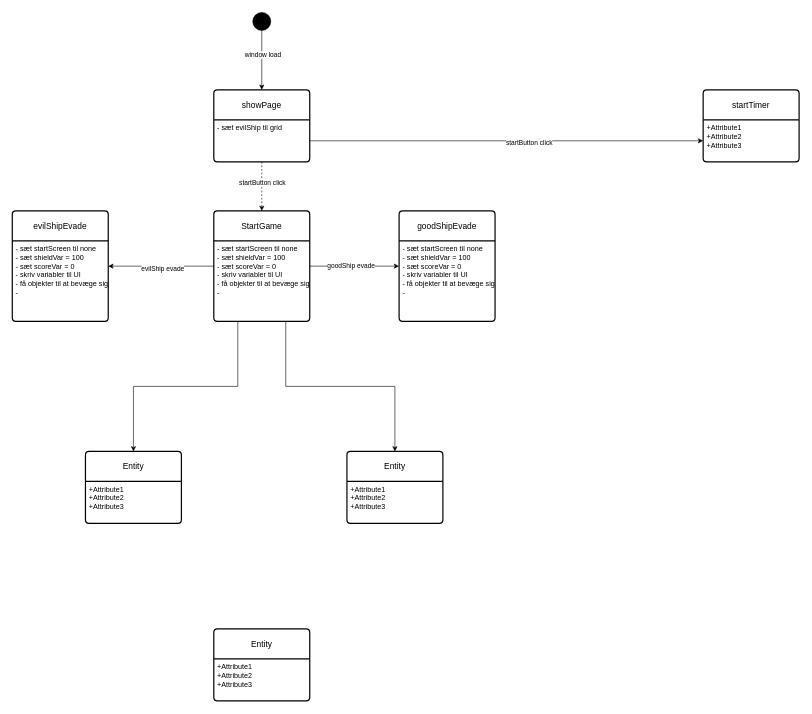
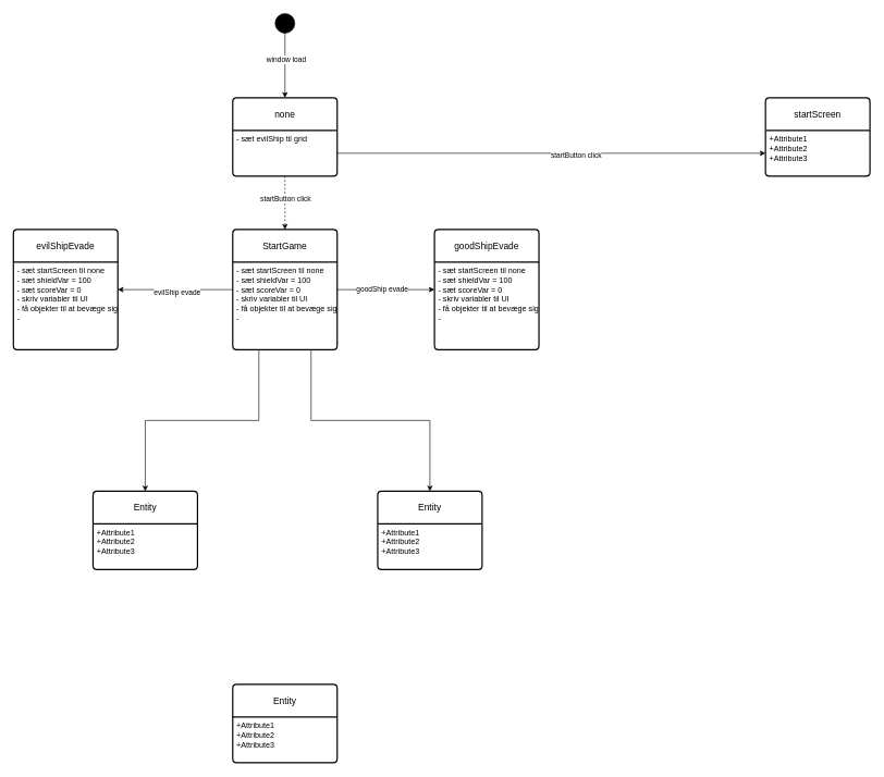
- <mxCell id="7" value="showPage" style="swimlane;childLayout=stackLayout;horizontal=1;startSize=50;horizontalStack=0;rounded=1;fontSize=14;fontStyle=0;strokeWidth=2;resizeParent=0;resizeLast=1;shadow=0;dashed=0;align=center;arcSize=4;whiteSpace=wrap;html=1;" vertex="1" parent="1"><mxGeometry x="356" y="149" width="160" height="120" as="geometry" /></mxCell>
+ <mxCell id="7" value="none" style="swimlane;childLayout=stackLayout;horizontal=1;startSize=50;horizontalStack=0;rounded=1;fontSize=14;fontStyle=0;strokeWidth=2;resizeParent=0;resizeLast=1;shadow=0;dashed=0;align=center;arcSize=4;whiteSpace=wrap;html=1;" vertex="1" parent="1"><mxGeometry x="356" y="149" width="160" height="120" as="geometry" /></mxCell>
- <mxCell id="21" value="startTimer" style="swimlane;childLayout=stackLayout;horizontal=1;startSize=50;horizontalStack=0;rounded=1;fontSize=14;fontStyle=0;strokeWidth=2;resizeParent=0;resizeLast=1;shadow=0;dashed=0;align=center;arcSize=4;whiteSpace=wrap;html=1;" vertex="1" parent="1"><mxGeometry x="1172" y="149" width="160" height="120" as="geometry" /></mxCell>
+ <mxCell id="21" value="startScreen" style="swimlane;childLayout=stackLayout;horizontal=1;startSize=50;horizontalStack=0;rounded=1;fontSize=14;fontStyle=0;strokeWidth=2;resizeParent=0;resizeLast=1;shadow=0;dashed=0;align=center;arcSize=4;whiteSpace=wrap;html=1;" vertex="1" parent="1"><mxGeometry x="1172" y="149" width="160" height="120" as="geometry" /></mxCell>
